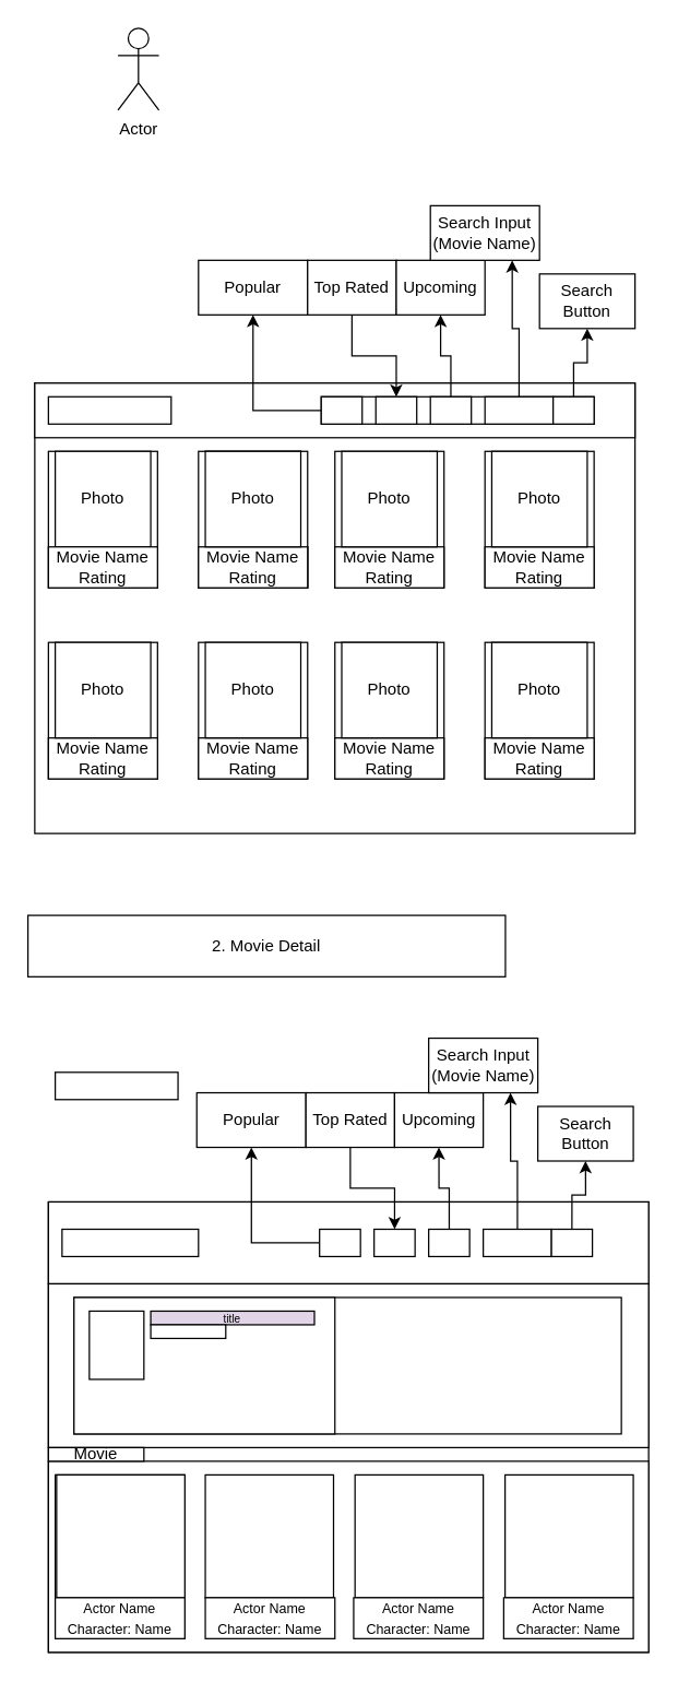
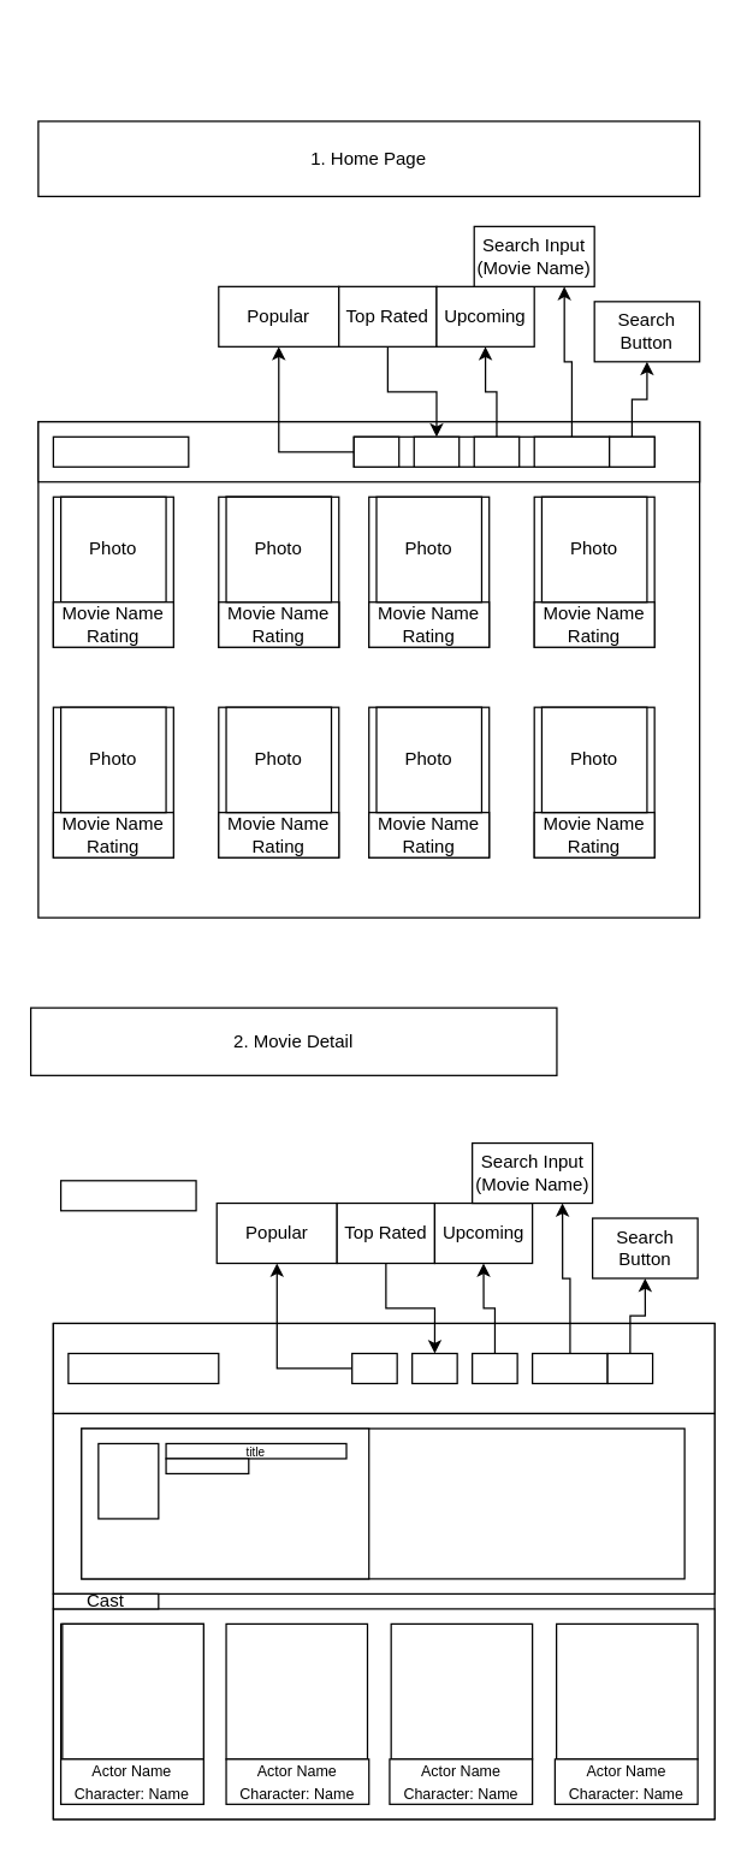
- <mxCell id="50" value="Actor" style="shape=umlActor;verticalLabelPosition=bottom;verticalAlign=top;html=1;outlineConnect=0;" vertex="1" parent="1"><mxGeometry x="86" y="20" width="30" height="60" as="geometry" /></mxCell>
+ <mxCell id="47" value="1. Home Page" style="rounded=0;whiteSpace=wrap;html=1;" vertex="1" parent="1"><mxGeometry x="25" y="80" width="440" height="50" as="geometry" /></mxCell>
- <mxCell id="84" value="&lt;font style=&quot;font-size: 8px;&quot;&gt;title&lt;/font&gt;" style="rounded=0;whiteSpace=wrap;html=1;fillColor=#e1d5e7;" vertex="1" parent="1"><mxGeometry x="110" y="960" width="120" height="10" as="geometry" /></mxCell>
+ <mxCell id="84" value="&lt;font style=&quot;font-size: 8px;&quot;&gt;title&lt;/font&gt;" style="rounded=0;whiteSpace=wrap;html=1;" vertex="1" parent="1"><mxGeometry x="110" y="960" width="120" height="10" as="geometry" /></mxCell>
- <mxCell id="81" value="Movie" style="rounded=0;whiteSpace=wrap;html=1;" vertex="1" parent="1"><mxGeometry x="35" y="1060" width="70" height="10" as="geometry" /></mxCell>
+ <mxCell id="81" value="Cast" style="rounded=0;whiteSpace=wrap;html=1;" vertex="1" parent="1"><mxGeometry x="35" y="1060" width="70" height="10" as="geometry" /></mxCell>
